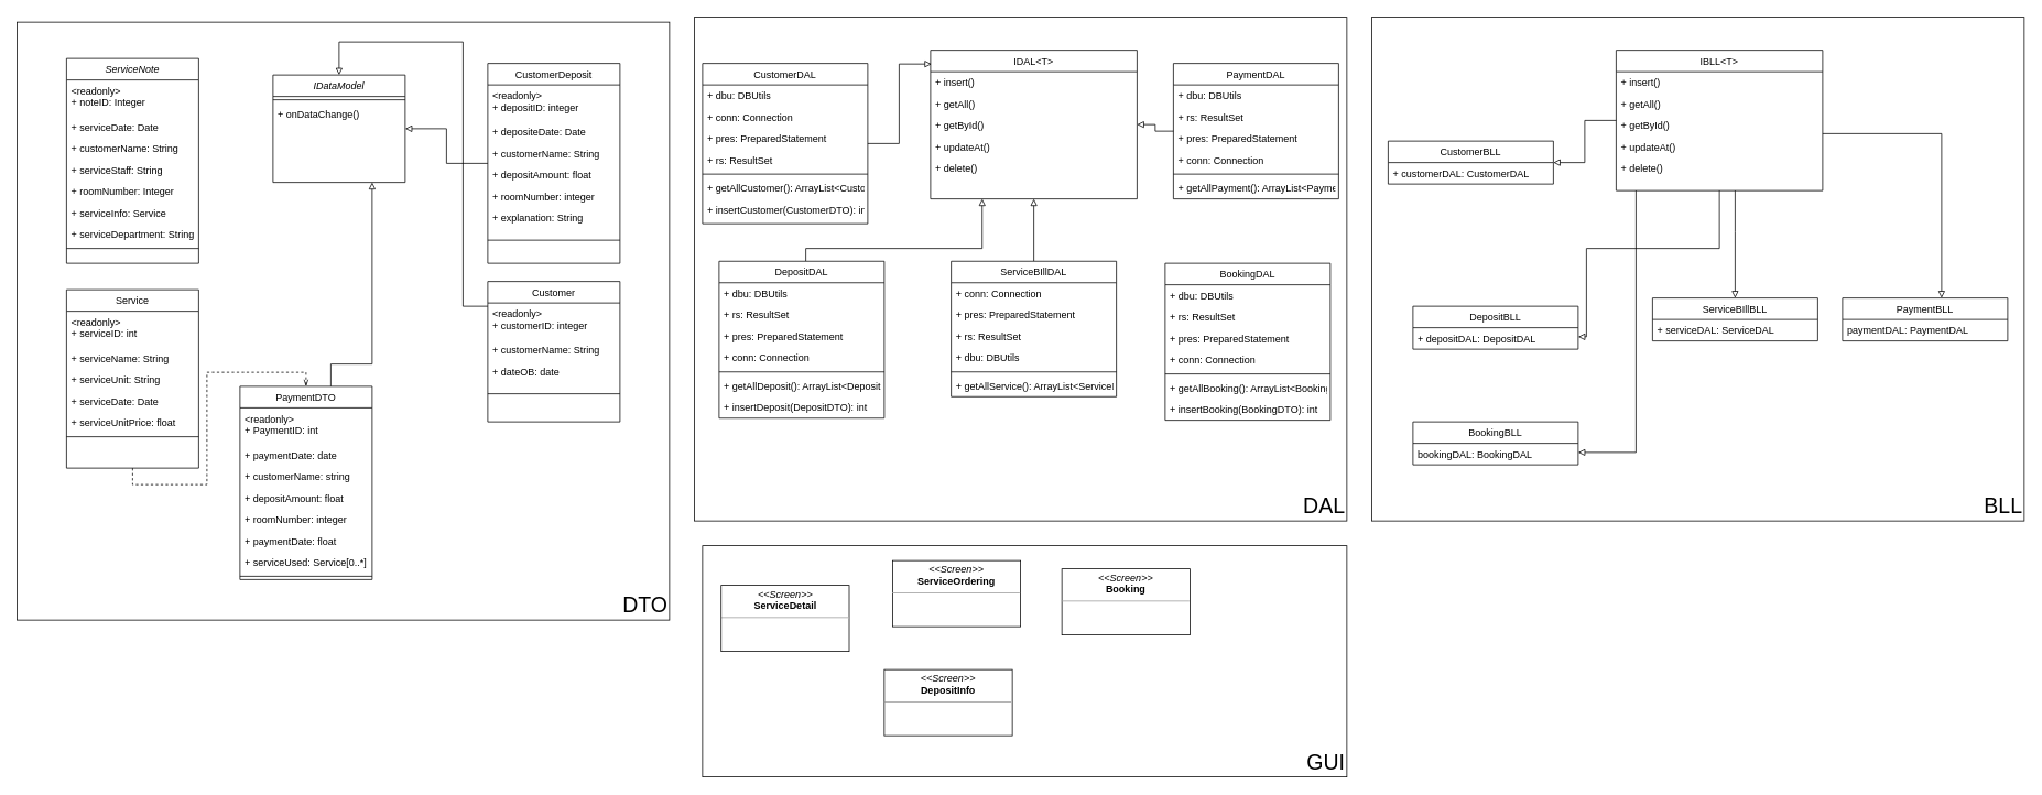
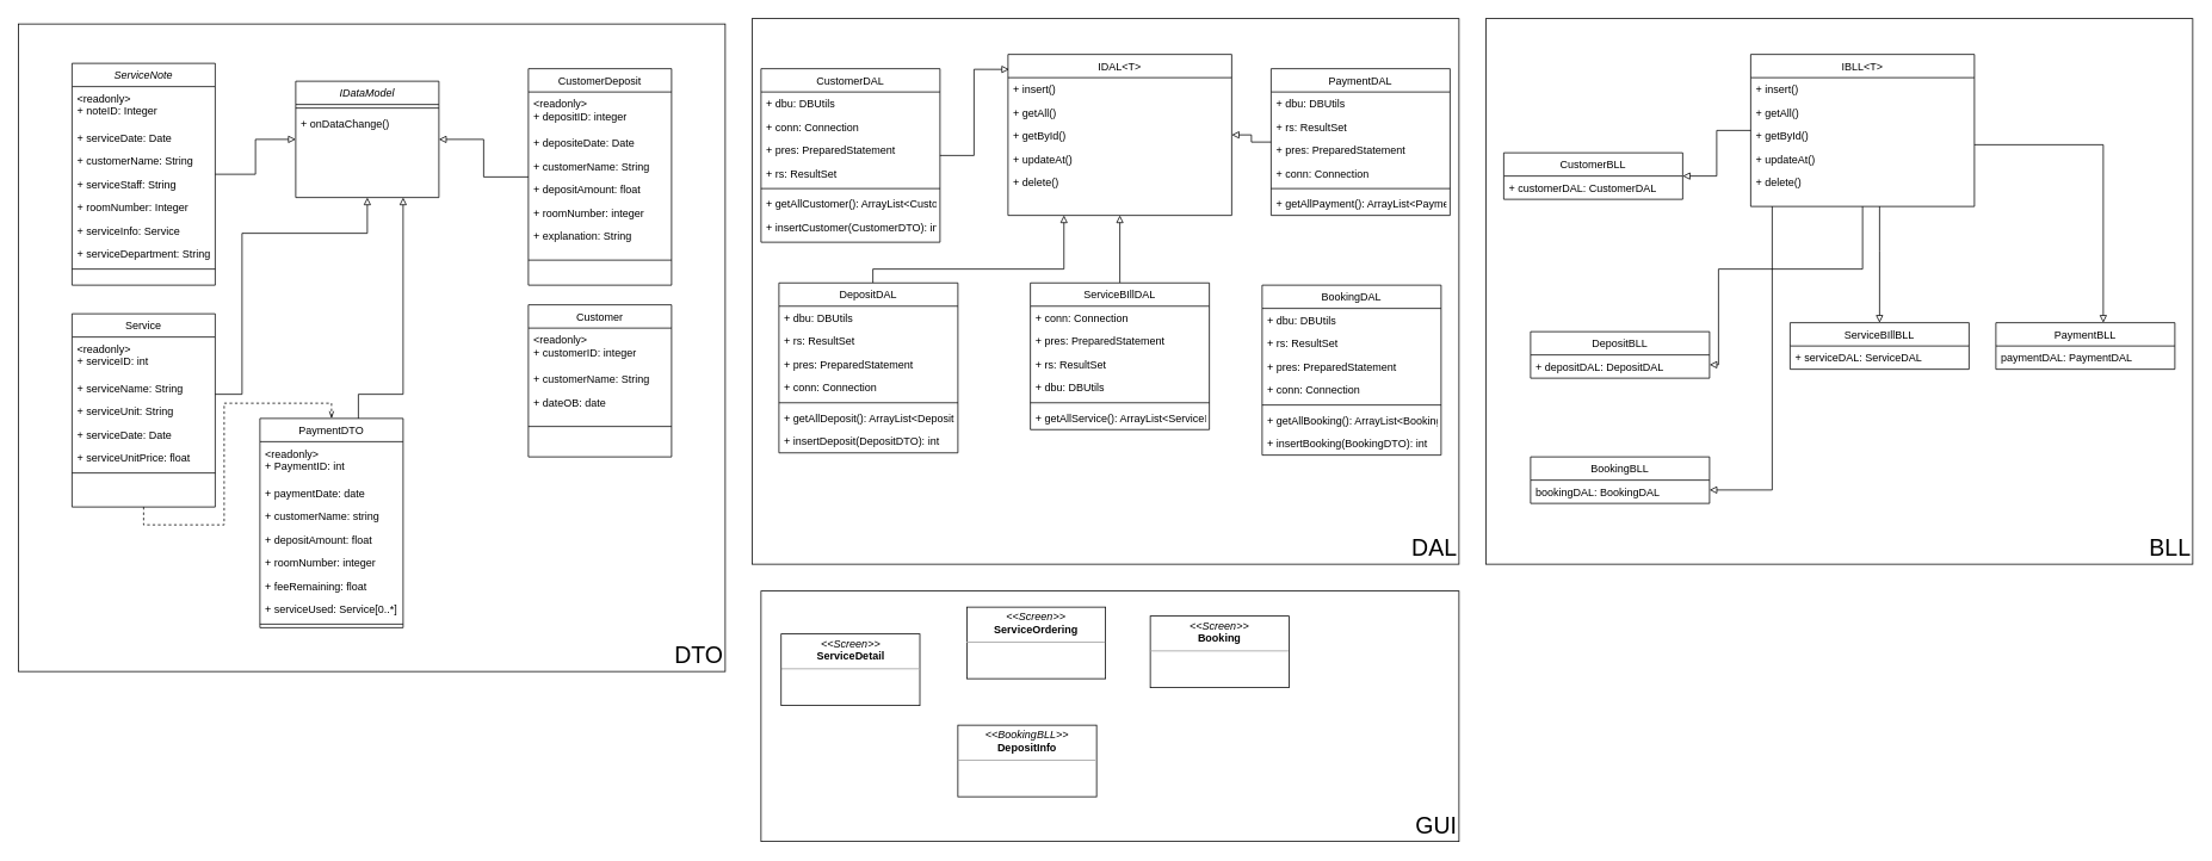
- <mxCell id="73" style="edgeStyle=orthogonalEdgeStyle;rounded=0;orthogonalLoop=1;jettySize=auto;html=1;entryX=0.5;entryY=0;entryDx=0;entryDy=0;endArrow=block;endFill=0;" parent="1" source="74" target="88" edge="1"><mxGeometry relative="1" as="geometry"><Array as="points"><mxPoint x="560" y="370" /><mxPoint x="560" y="50" /><mxPoint x="410" y="50" /></Array></mxGeometry></mxCell>
+ <mxCell id="4" style="edgeStyle=orthogonalEdgeStyle;rounded=0;orthogonalLoop=1;jettySize=auto;html=1;endArrow=block;endFill=0;" parent="1" source="5" target="88" edge="1"><mxGeometry relative="1" as="geometry" /></mxCell>
+ <mxCell id="15" style="edgeStyle=orthogonalEdgeStyle;rounded=0;orthogonalLoop=1;jettySize=auto;html=1;entryX=0.5;entryY=1;entryDx=0;entryDy=0;endArrow=block;endFill=0;" parent="1" source="16" target="88" edge="1"><mxGeometry relative="1" as="geometry"><Array as="points"><mxPoint x="270" y="440" /><mxPoint x="270" y="260" /><mxPoint x="410" y="260" /></Array></mxGeometry></mxCell>
- <mxCell id="39" value="+ paymentDate: float" style="text;align=left;verticalAlign=top;spacingLeft=4;spacingRight=4;overflow=hidden;rotatable=0;points=[[0,0.5],[1,0.5]];portConstraint=eastwest;rounded=0;shadow=0;html=0;" parent="33" vertex="1"><mxGeometry y="174" width="160" height="26" as="geometry" /></mxCell>
+ <mxCell id="39" value="+ feeRemaining: float" style="text;align=left;verticalAlign=top;spacingLeft=4;spacingRight=4;overflow=hidden;rotatable=0;points=[[0,0.5],[1,0.5]];portConstraint=eastwest;rounded=0;shadow=0;html=0;" parent="33" vertex="1"><mxGeometry y="174" width="160" height="26" as="geometry" /></mxCell>
- <mxCell id="125" value="&lt;p style=&quot;margin: 0px ; margin-top: 4px ; text-align: center&quot;&gt;&lt;i&gt;&amp;lt;&amp;lt;Screen&amp;gt;&amp;gt;&lt;/i&gt;&lt;br&gt;&lt;b&gt;DepositInfo&lt;/b&gt;&lt;/p&gt;&lt;hr size=&quot;1&quot;&gt;&lt;p style=&quot;margin: 0px ; margin-left: 4px&quot;&gt;&lt;br&gt;&lt;/p&gt;" style="verticalAlign=top;align=left;overflow=fill;fontSize=12;fontFamily=Helvetica;html=1;" parent="1" vertex="1"><mxGeometry x="1070" y="810" width="155" height="80" as="geometry" /></mxCell>
+ <mxCell id="125" value="&lt;p style=&quot;margin: 0px ; margin-top: 4px ; text-align: center&quot;&gt;&lt;i&gt;&amp;lt;&amp;lt;BookingBLL&amp;gt;&amp;gt;&lt;/i&gt;&lt;br&gt;&lt;b&gt;DepositInfo&lt;/b&gt;&lt;/p&gt;&lt;hr size=&quot;1&quot;&gt;&lt;p style=&quot;margin: 0px ; margin-left: 4px&quot;&gt;&lt;br&gt;&lt;/p&gt;" style="verticalAlign=top;align=left;overflow=fill;fontSize=12;fontFamily=Helvetica;html=1;" parent="1" vertex="1"><mxGeometry x="1070" y="810" width="155" height="80" as="geometry" /></mxCell>
